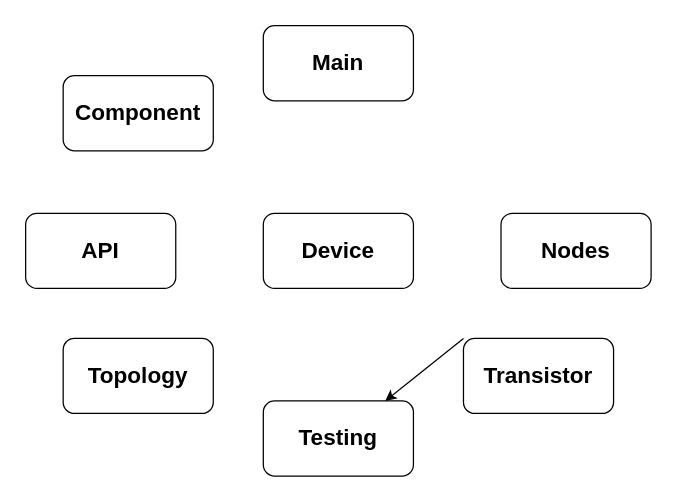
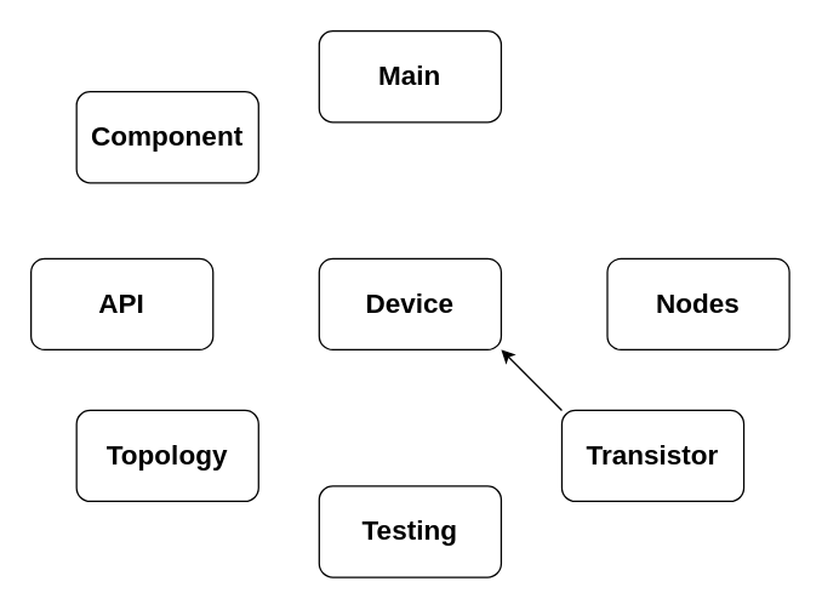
- <mxCell id="10" value="" style="endArrow=classic;html=1;rounded=0;fontSize=18;exitX=0;exitY=0;exitDx=0;exitDy=0;" edge="1" parent="1" source="9" target="4"><mxGeometry width="50" height="50" relative="1" as="geometry"><mxPoint x="320" y="250" as="sourcePoint" /><mxPoint x="290" y="230" as="targetPoint" /></mxGeometry></mxCell>
+ <mxCell id="10" value="" style="endArrow=classic;html=1;rounded=0;fontSize=18;exitX=0;exitY=0;exitDx=0;exitDy=0;entryX=1;entryY=1;entryDx=0;entryDy=0;" edge="1" parent="1" source="9" target="2"><mxGeometry width="50" height="50" relative="1" as="geometry"><mxPoint x="320" y="250" as="sourcePoint" /><mxPoint x="290" y="230" as="targetPoint" /></mxGeometry></mxCell>
